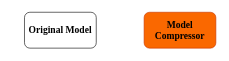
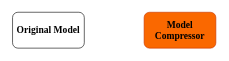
- <mxCell id="2" value="&lt;font face=&quot;Times New Roman&quot; style=&quot;font-size: 16px;&quot;&gt;Original Model&lt;/font&gt;" style="rounded=1;whiteSpace=wrap;html=1;fontStyle=1" vertex="1" parent="1"><mxGeometry x="40" y="20" width="120" height="60" as="geometry" /></mxCell>
+ <mxCell id="2" value="&lt;font face=&quot;Times New Roman&quot; style=&quot;font-size: 16px;&quot;&gt;Original Model&lt;/font&gt;" style="rounded=1;whiteSpace=wrap;html=1;fontStyle=1" vertex="1" parent="1"><mxGeometry x="20" y="20" width="120" height="60" as="geometry" /></mxCell>
